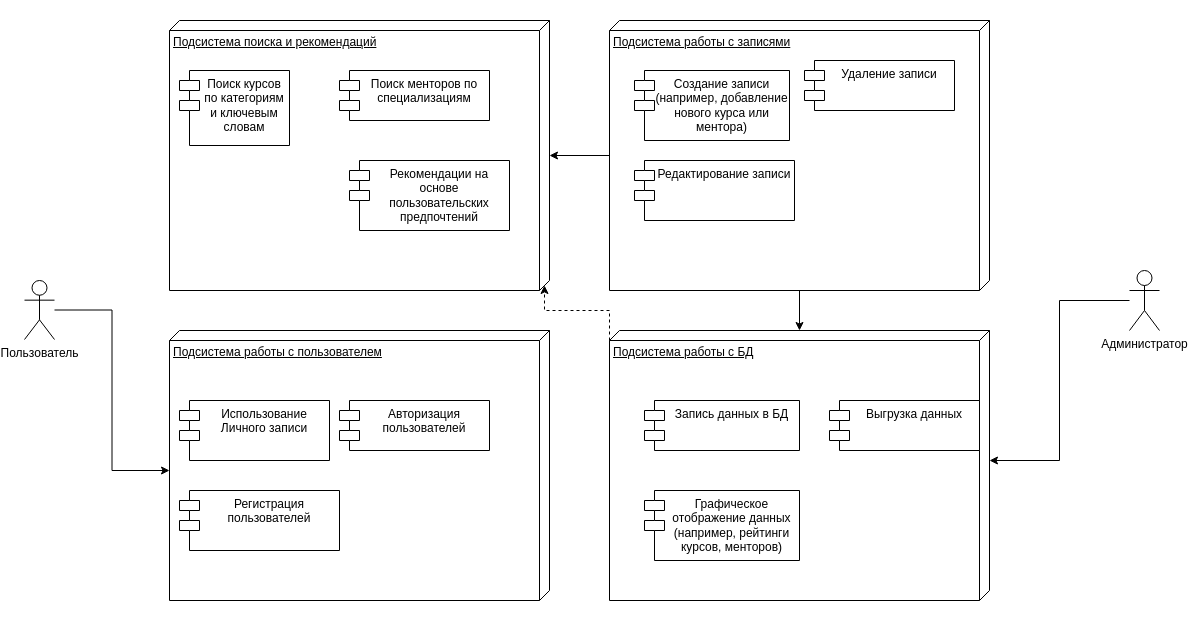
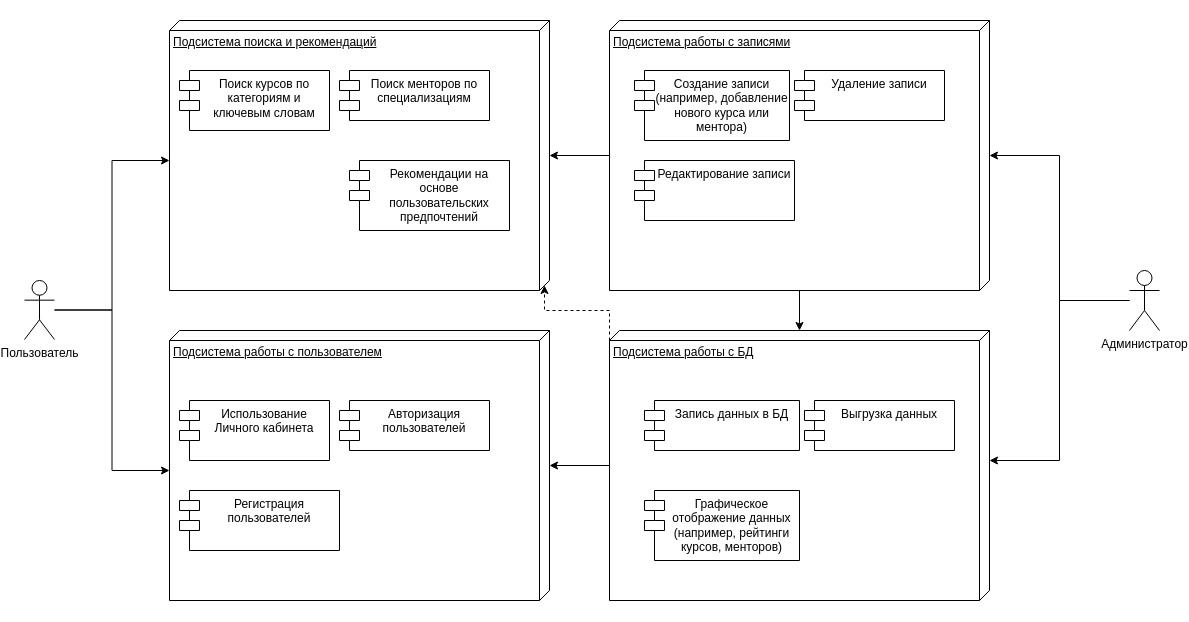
- <mxCell id="12" value="Удаление записи" style="shape=module;align=left;spacingLeft=20;align=center;verticalAlign=top;whiteSpace=wrap;html=1;" parent="1" vertex="1"><mxGeometry x="800" y="60" width="150" height="50" as="geometry" /></mxCell>
+ <mxCell id="12" value="Удаление записи" style="shape=module;align=left;spacingLeft=20;align=center;verticalAlign=top;whiteSpace=wrap;html=1;" parent="1" vertex="1"><mxGeometry x="790" y="70" width="150" height="50" as="geometry" /></mxCell>
- <mxCell id="5" value="Поиск курсов по категориям и ключевым словам" style="shape=module;align=left;spacingLeft=20;align=center;verticalAlign=top;whiteSpace=wrap;html=1;" parent="1" vertex="1"><mxGeometry x="175" y="70" width="110" height="75" as="geometry" /></mxCell>
+ <mxCell id="5" value="Поиск курсов по категориям и ключевым словам" style="shape=module;align=left;spacingLeft=20;align=center;verticalAlign=top;whiteSpace=wrap;html=1;" parent="1" vertex="1"><mxGeometry x="175" y="70" width="150" height="60" as="geometry" /></mxCell>
+ <mxCell id="18" style="edgeStyle=orthogonalEdgeStyle;rounded=0;orthogonalLoop=1;jettySize=auto;html=1;" parent="1" source="19" target="10" edge="1"><mxGeometry relative="1" as="geometry" /></mxCell>
+ <mxCell id="20" style="edgeStyle=orthogonalEdgeStyle;rounded=0;orthogonalLoop=1;jettySize=auto;html=1;entryX=0;entryY=0;entryDx=140;entryDy=380;entryPerimeter=0;" parent="1" source="3" target="4" edge="1"><mxGeometry relative="1" as="geometry" /></mxCell>
- <mxCell id="15" value="Использование Личного записи" style="shape=module;align=left;spacingLeft=20;align=center;verticalAlign=top;whiteSpace=wrap;html=1;" parent="1" vertex="1"><mxGeometry x="175" y="400" width="150" height="60" as="geometry" /></mxCell>
+ <mxCell id="15" value="Использование Личного кабинета" style="shape=module;align=left;spacingLeft=20;align=center;verticalAlign=top;whiteSpace=wrap;html=1;" parent="1" vertex="1"><mxGeometry x="175" y="400" width="150" height="60" as="geometry" /></mxCell>
- <mxCell id="24" value="Выгрузка данных" style="shape=module;align=left;spacingLeft=20;align=center;verticalAlign=top;whiteSpace=wrap;html=1;" parent="1" vertex="1"><mxGeometry x="825" y="400" width="150" height="50" as="geometry" /></mxCell>
+ <mxCell id="24" value="Выгрузка данных" style="shape=module;align=left;spacingLeft=20;align=center;verticalAlign=top;whiteSpace=wrap;html=1;" parent="1" vertex="1"><mxGeometry x="800" y="400" width="150" height="50" as="geometry" /></mxCell>
+ <mxCell id="21" style="edgeStyle=orthogonalEdgeStyle;rounded=0;orthogonalLoop=1;jettySize=auto;html=1;" parent="1" source="22" target="14" edge="1"><mxGeometry relative="1" as="geometry" /></mxCell>
